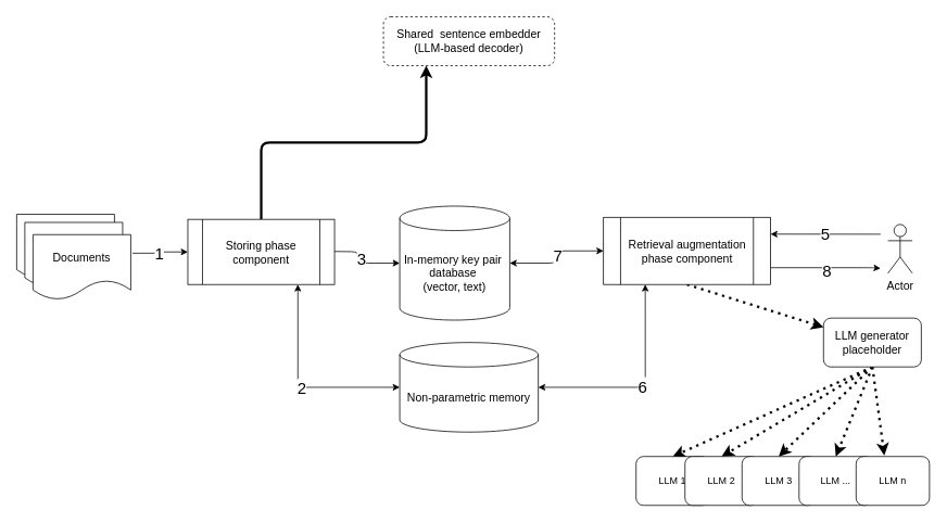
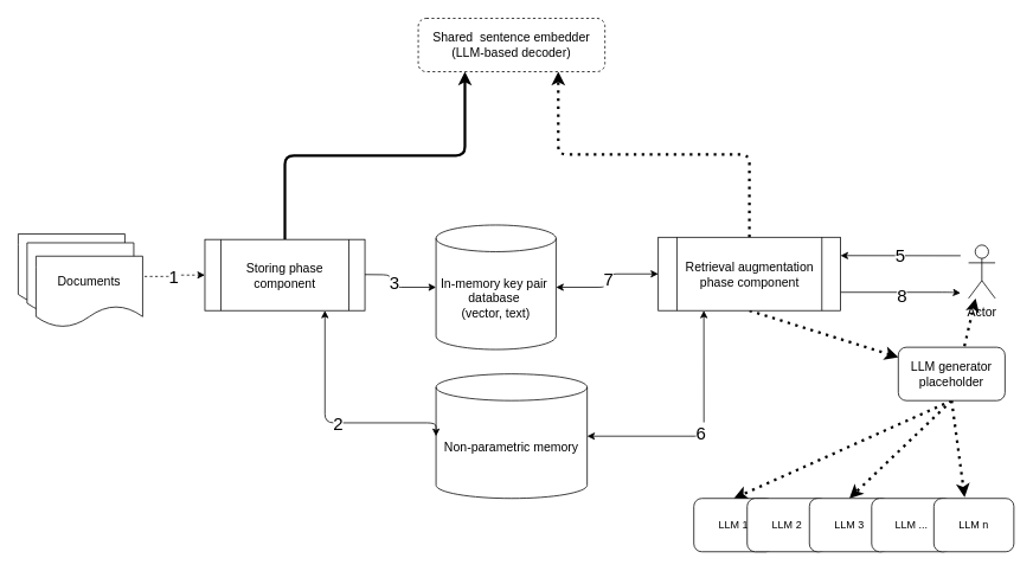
+ <mxCell id="20" style="edgeStyle=orthogonalEdgeStyle;rounded=1;jumpSize=6;html=1;exitX=0.5;exitY=0;exitDx=0;exitDy=0;entryX=0.75;entryY=1;entryDx=0;entryDy=0;strokeWidth=3;dashed=1;dashPattern=1 2;" parent="1" source="23" target="26" edge="1"><mxGeometry relative="1" as="geometry" /></mxCell>
- <mxCell id="8" style="edgeStyle=orthogonalEdgeStyle;rounded=1;jumpSize=6;html=1;exitX=1.017;exitY=0.285;exitDx=0;exitDy=0;entryX=0;entryY=0.5;entryDx=0;entryDy=0;strokeWidth=1;exitPerimeter=0;" parent="1" source="10" target="16" edge="1"><mxGeometry relative="1" as="geometry" /></mxCell>
+ <mxCell id="8" style="edgeStyle=orthogonalEdgeStyle;rounded=1;jumpSize=6;html=1;exitX=1.017;exitY=0.285;exitDx=0;exitDy=0;entryX=0;entryY=0.5;entryDx=0;entryDy=0;strokeWidth=1;exitPerimeter=0;dashed=1;" parent="1" source="10" target="16" edge="1"><mxGeometry relative="1" as="geometry" /></mxCell>
- <mxCell id="4" value="&lt;font style=&quot;font-size: 14px;&quot;&gt;Non-parametric memory&lt;/font&gt;" style="shape=cylinder3;whiteSpace=wrap;html=1;boundedLbl=1;backgroundOutline=1;size=15;" parent="1" vertex="1"><mxGeometry x="490" y="420" width="170" height="110" as="geometry" /></mxCell>
+ <mxCell id="4" value="&lt;font style=&quot;font-size: 14px;&quot;&gt;Non-parametric memory&lt;/font&gt;" style="shape=cylinder3;whiteSpace=wrap;html=1;boundedLbl=1;backgroundOutline=1;size=15;" parent="1" vertex="1"><mxGeometry x="490" y="420" width="170" height="140" as="geometry" /></mxCell>
- <mxCell id="30" style="edgeStyle=none;jumpSize=6;html=1;exitX=0.5;exitY=1;exitDx=0;exitDy=0;entryX=0.5;entryY=0;entryDx=0;entryDy=0;dashed=1;dashPattern=1 2;strokeWidth=3;" parent="1" source="32" target="36" edge="1"><mxGeometry relative="1" as="geometry" /></mxCell>
- <mxCell id="28" style="edgeStyle=none;jumpSize=6;html=1;exitX=0.5;exitY=1;exitDx=0;exitDy=0;entryX=0.5;entryY=0;entryDx=0;entryDy=0;dashed=1;dashPattern=1 2;strokeWidth=3;" parent="1" source="32" target="34" edge="1"><mxGeometry relative="1" as="geometry" /></mxCell>
+ <mxCell id="28" style="edgeStyle=none;jumpSize=6;html=1;exitX=0.5;exitY=1;exitDx=0;exitDy=0;dashed=1;dashPattern=1 2;strokeWidth=3;" parent="1" source="32" target="25" edge="1"><mxGeometry relative="1" as="geometry" /></mxCell>
